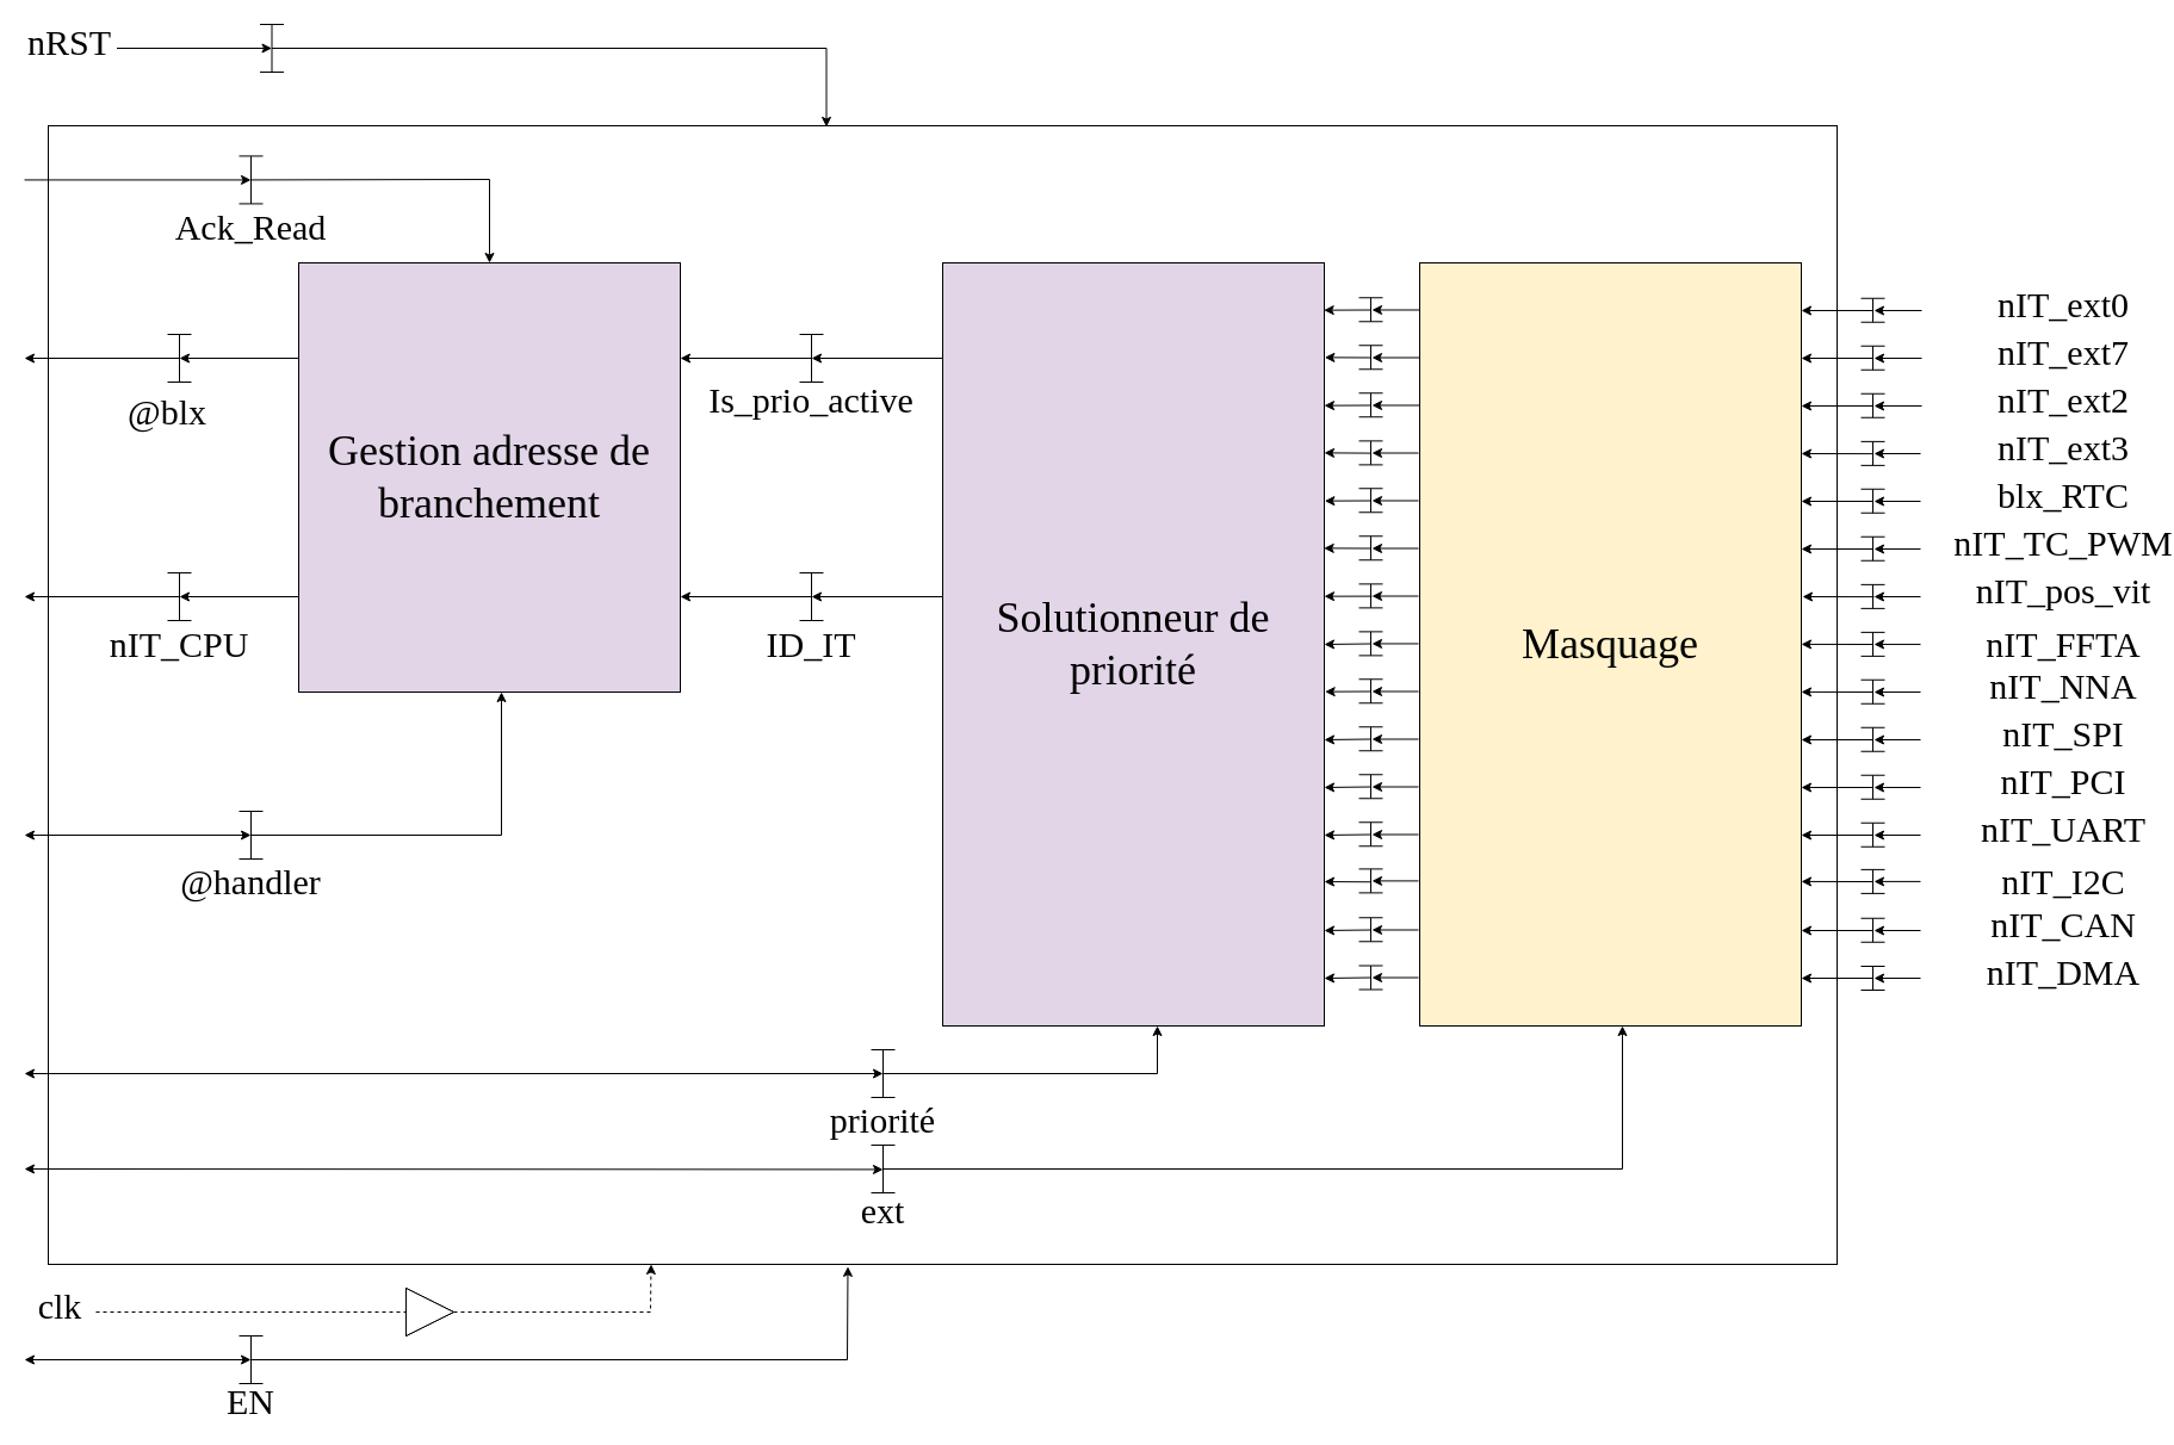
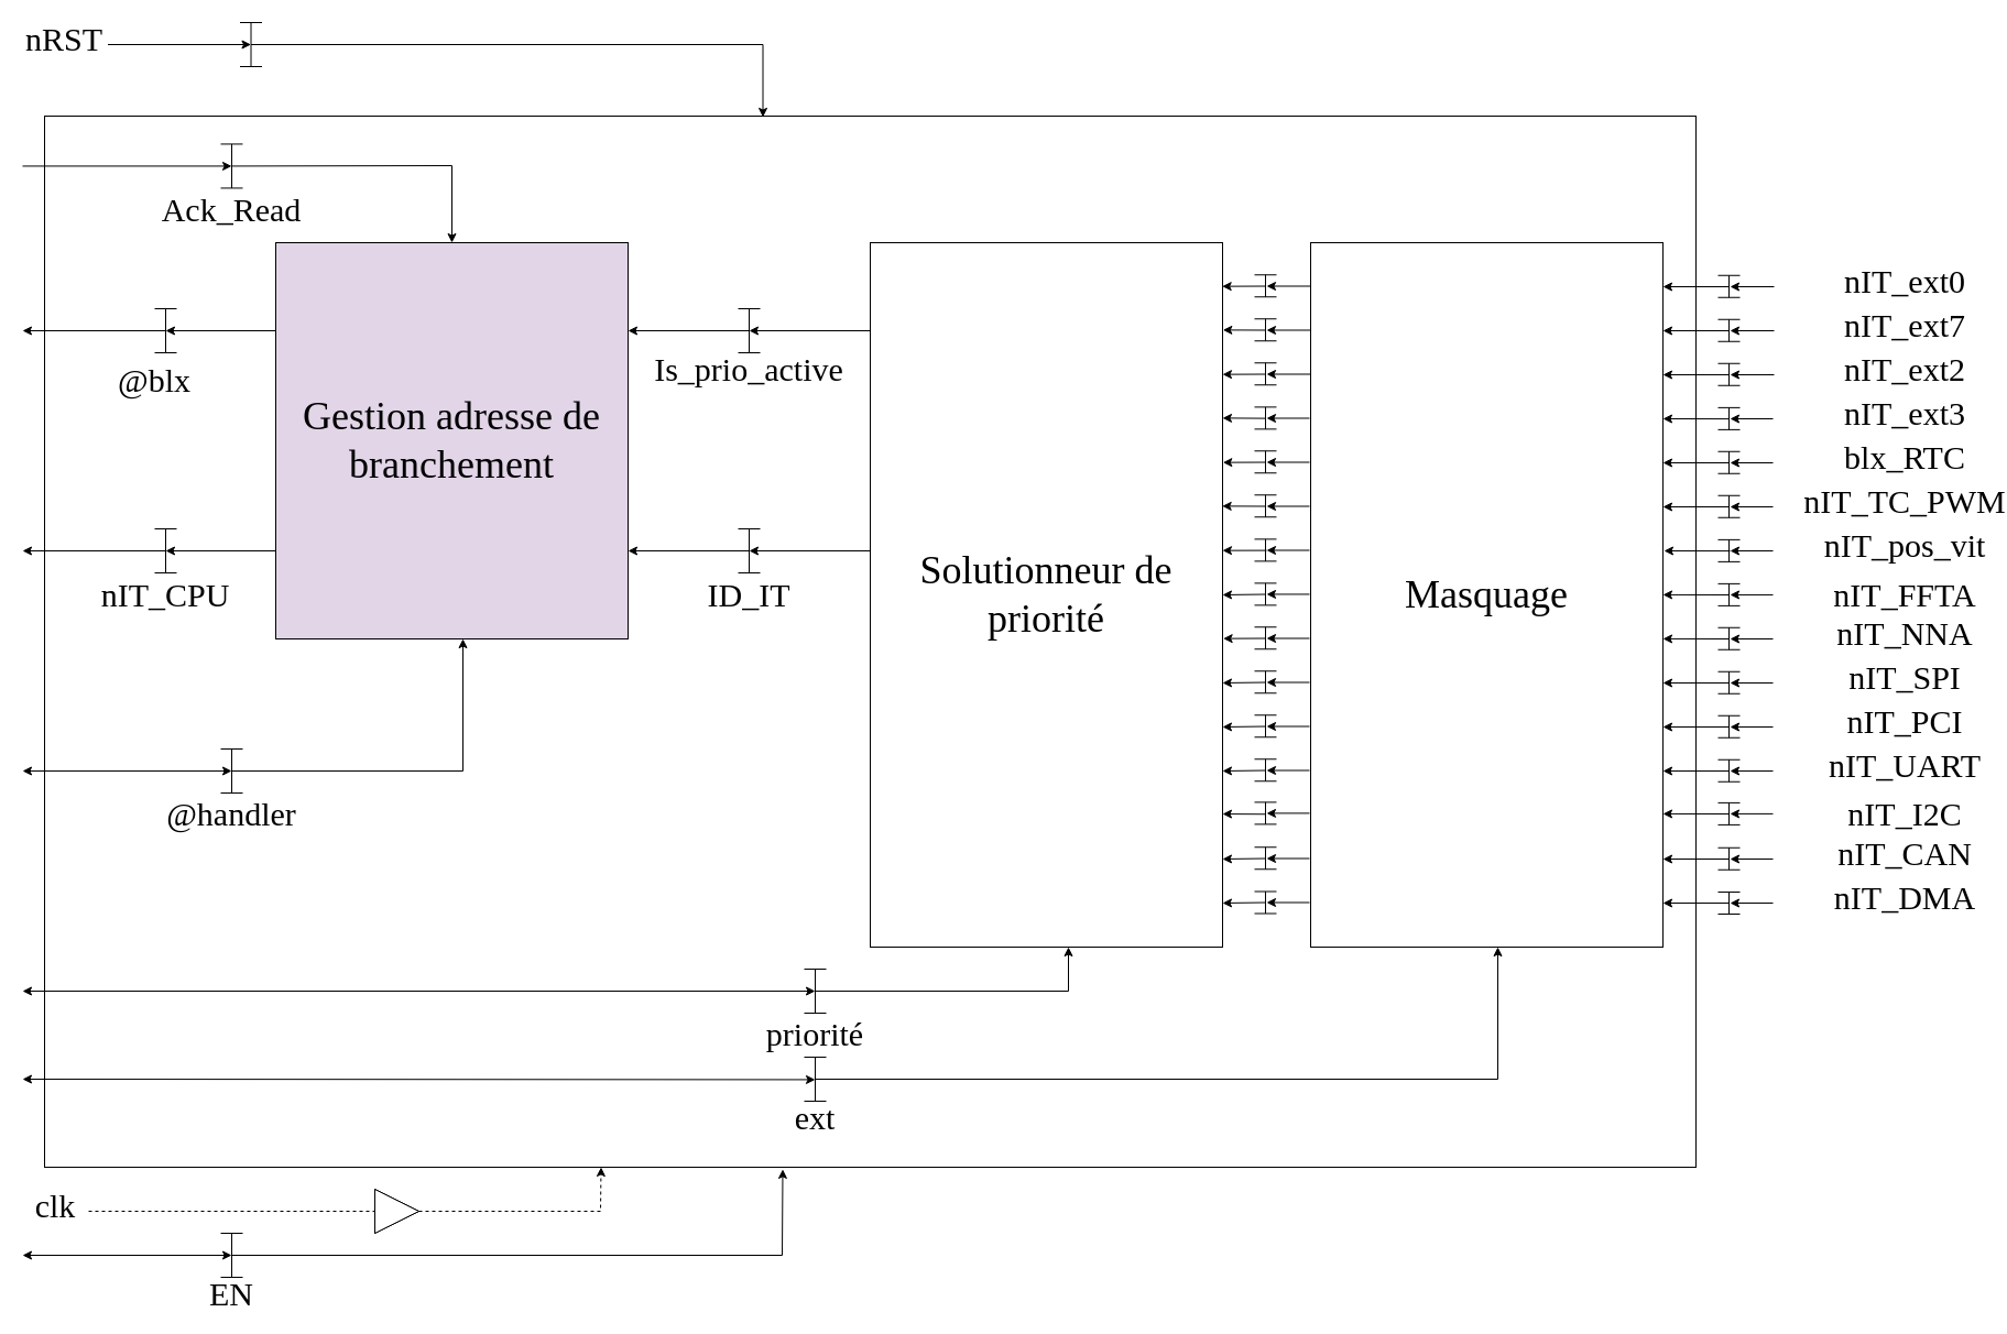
- <mxCell id="33" value="&lt;font style=&quot;font-size: 36px;&quot; face=&quot;Verdana&quot;&gt;Solutionneur de priorité&lt;br&gt;&lt;/font&gt;" style="rounded=0;whiteSpace=wrap;html=1;fillColor=#e1d5e7;" parent="1" vertex="1"><mxGeometry x="790" y="220" width="320" height="640" as="geometry" /></mxCell>
+ <mxCell id="33" value="&lt;font style=&quot;font-size: 36px;&quot; face=&quot;Verdana&quot;&gt;Solutionneur de priorité&lt;br&gt;&lt;/font&gt;" style="rounded=0;whiteSpace=wrap;html=1;" parent="1" vertex="1"><mxGeometry x="790" y="220" width="320" height="640" as="geometry" /></mxCell>
- <mxCell id="34" value="&lt;font style=&quot;font-size: 36px;&quot; face=&quot;Verdana&quot;&gt;Masquage&lt;/font&gt;" style="rounded=0;whiteSpace=wrap;html=1;fillColor=#fff2cc;" parent="1" vertex="1"><mxGeometry x="1190" y="220" width="320" height="640" as="geometry" /></mxCell>
+ <mxCell id="34" value="&lt;font style=&quot;font-size: 36px;&quot; face=&quot;Verdana&quot;&gt;Masquage&lt;/font&gt;" style="rounded=0;whiteSpace=wrap;html=1;" parent="1" vertex="1"><mxGeometry x="1190" y="220" width="320" height="640" as="geometry" /></mxCell>
